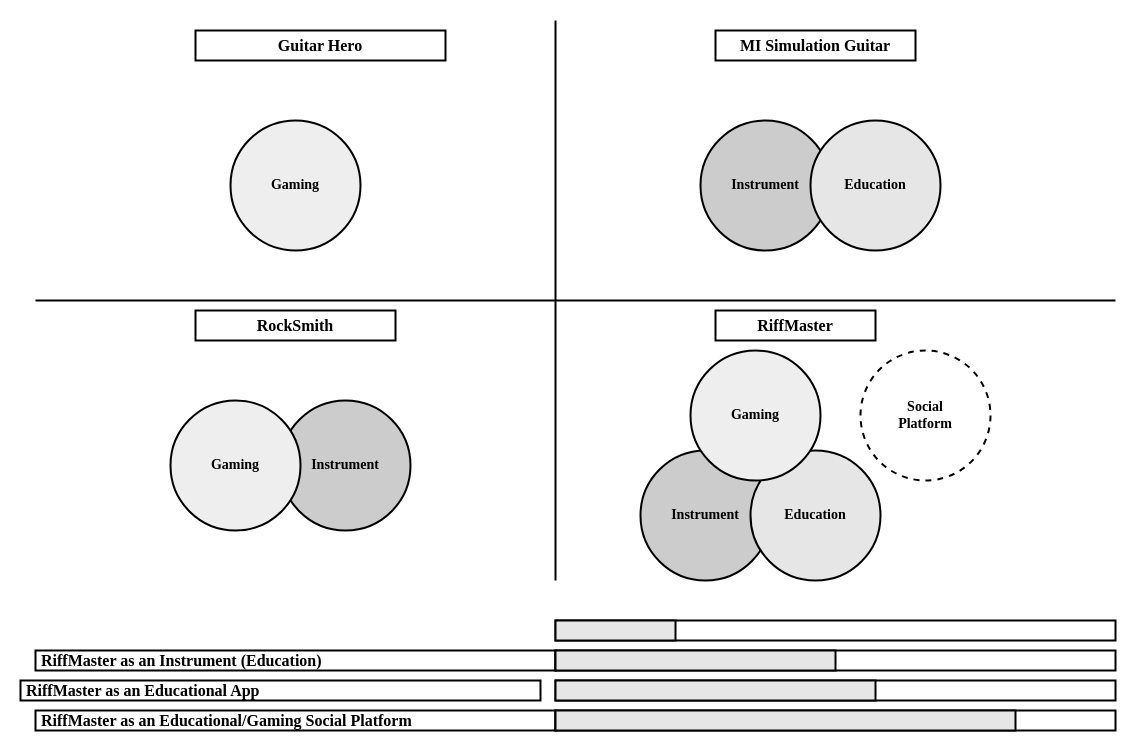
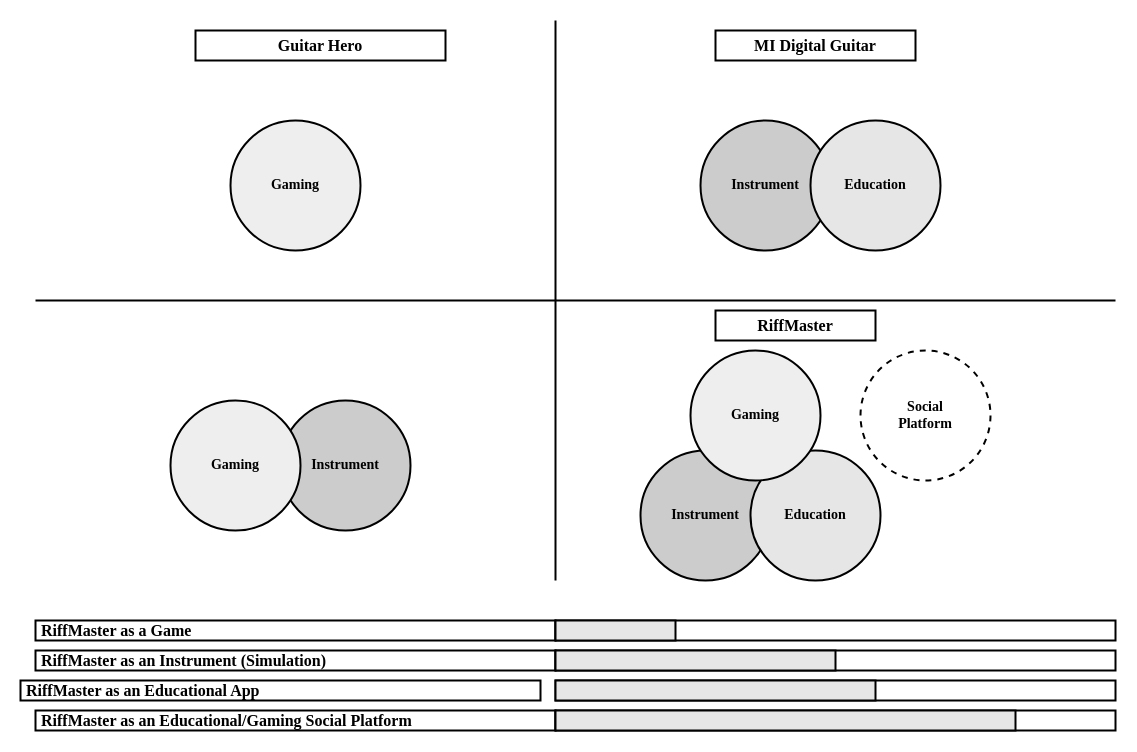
- <mxCell id="5" value="MI Simulation Guitar" style="rounded=0;whiteSpace=wrap;html=1;fillColor=none;fontSize=16;fontFamily=Fira Code;fontSource=https%3A%2F%2Ffonts.googleapis.com%2Fcss%3Ffamily%3DFira%2BCode;fontStyle=1;strokeWidth=2;" vertex="1" parent="1"><mxGeometry x="715" y="30" width="200" height="30" as="geometry" /></mxCell>
+ <mxCell id="5" value="MI Digital Guitar" style="rounded=0;whiteSpace=wrap;html=1;fillColor=none;fontSize=16;fontFamily=Fira Code;fontSource=https%3A%2F%2Ffonts.googleapis.com%2Fcss%3Ffamily%3DFira%2BCode;fontStyle=1;strokeWidth=2;" vertex="1" parent="1"><mxGeometry x="715" y="30" width="200" height="30" as="geometry" /></mxCell>
- <mxCell id="6" value="RockSmith" style="rounded=0;whiteSpace=wrap;html=1;fillColor=none;fontSize=16;fontFamily=Fira Code;fontSource=https%3A%2F%2Ffonts.googleapis.com%2Fcss%3Ffamily%3DFira%2BCode;fontStyle=1;strokeWidth=2;" vertex="1" parent="1"><mxGeometry x="195" y="310" width="200" height="30" as="geometry" /></mxCell>
+ <mxCell id="18" value="&amp;nbsp;RiffMaster as a Game" style="rounded=0;whiteSpace=wrap;html=1;fillColor=none;fontSize=16;fontFamily=Fira Code;fontSource=https%3A%2F%2Ffonts.googleapis.com%2Fcss%3Ffamily%3DFira%2BCode;fontStyle=1;strokeWidth=2;align=left;" vertex="1" parent="1"><mxGeometry x="35" y="620" width="520" height="20" as="geometry" /></mxCell>
- <mxCell id="20" value="&amp;nbsp;RiffMaster as an Instrument (Education)" style="rounded=0;whiteSpace=wrap;html=1;fillColor=none;fontSize=16;fontFamily=Fira Code;fontSource=https%3A%2F%2Ffonts.googleapis.com%2Fcss%3Ffamily%3DFira%2BCode;fontStyle=1;strokeWidth=2;align=left;" vertex="1" parent="1"><mxGeometry x="35" y="650" width="520" height="20" as="geometry" /></mxCell>
+ <mxCell id="20" value="&amp;nbsp;RiffMaster as an Instrument (Simulation)" style="rounded=0;whiteSpace=wrap;html=1;fillColor=none;fontSize=16;fontFamily=Fira Code;fontSource=https%3A%2F%2Ffonts.googleapis.com%2Fcss%3Ffamily%3DFira%2BCode;fontStyle=1;strokeWidth=2;align=left;" vertex="1" parent="1"><mxGeometry x="35" y="650" width="520" height="20" as="geometry" /></mxCell>
